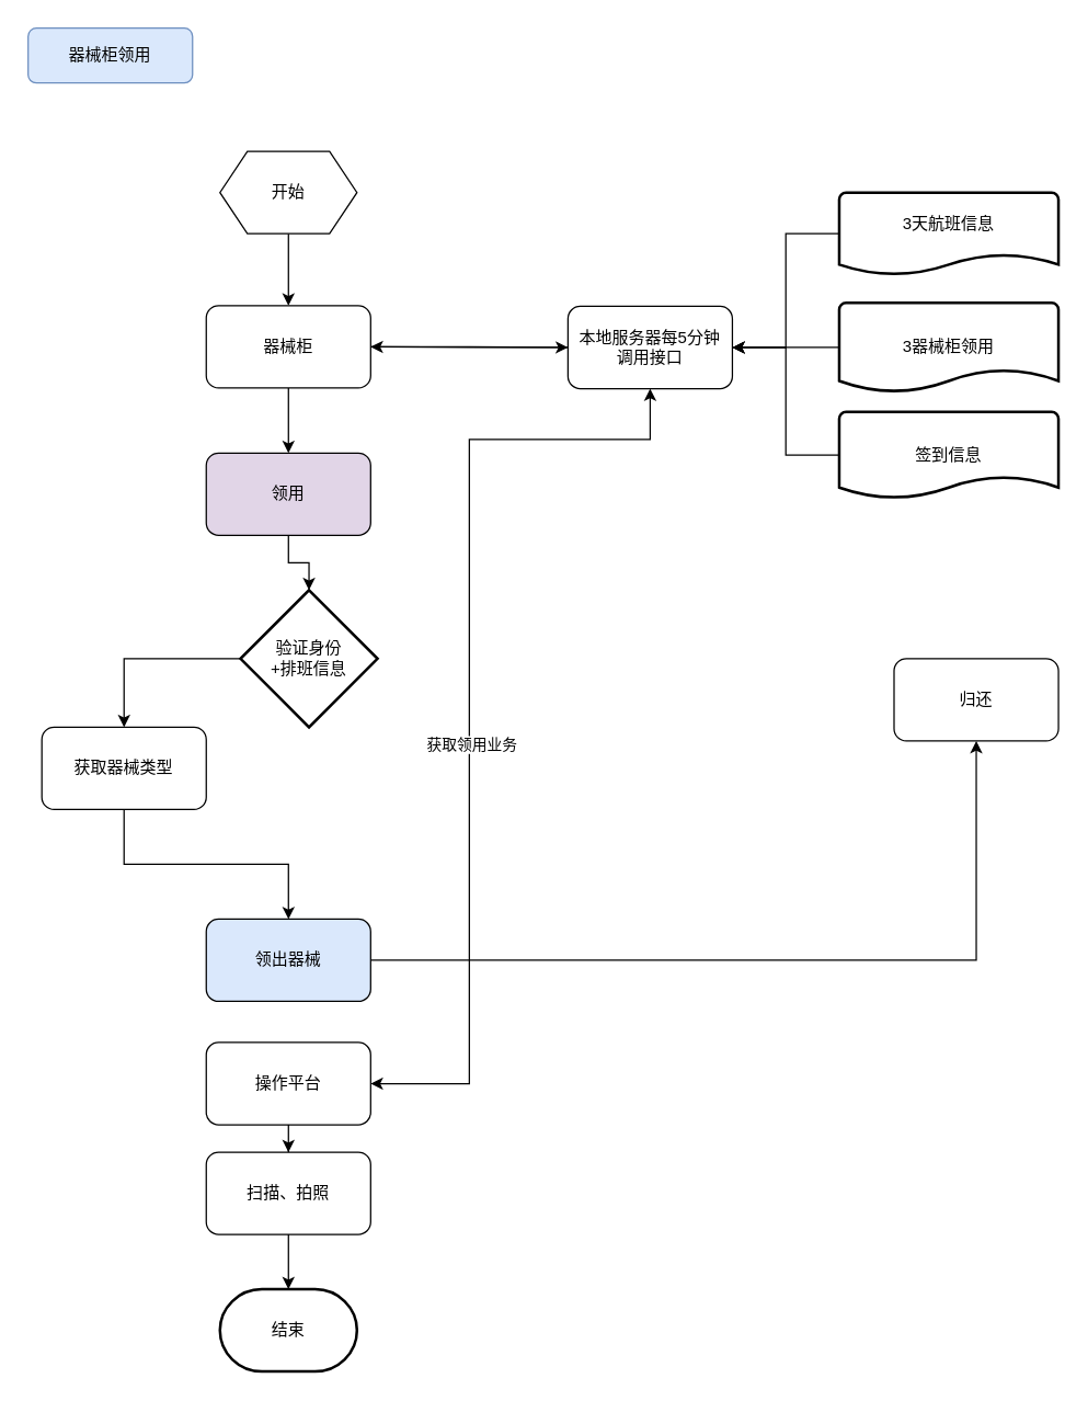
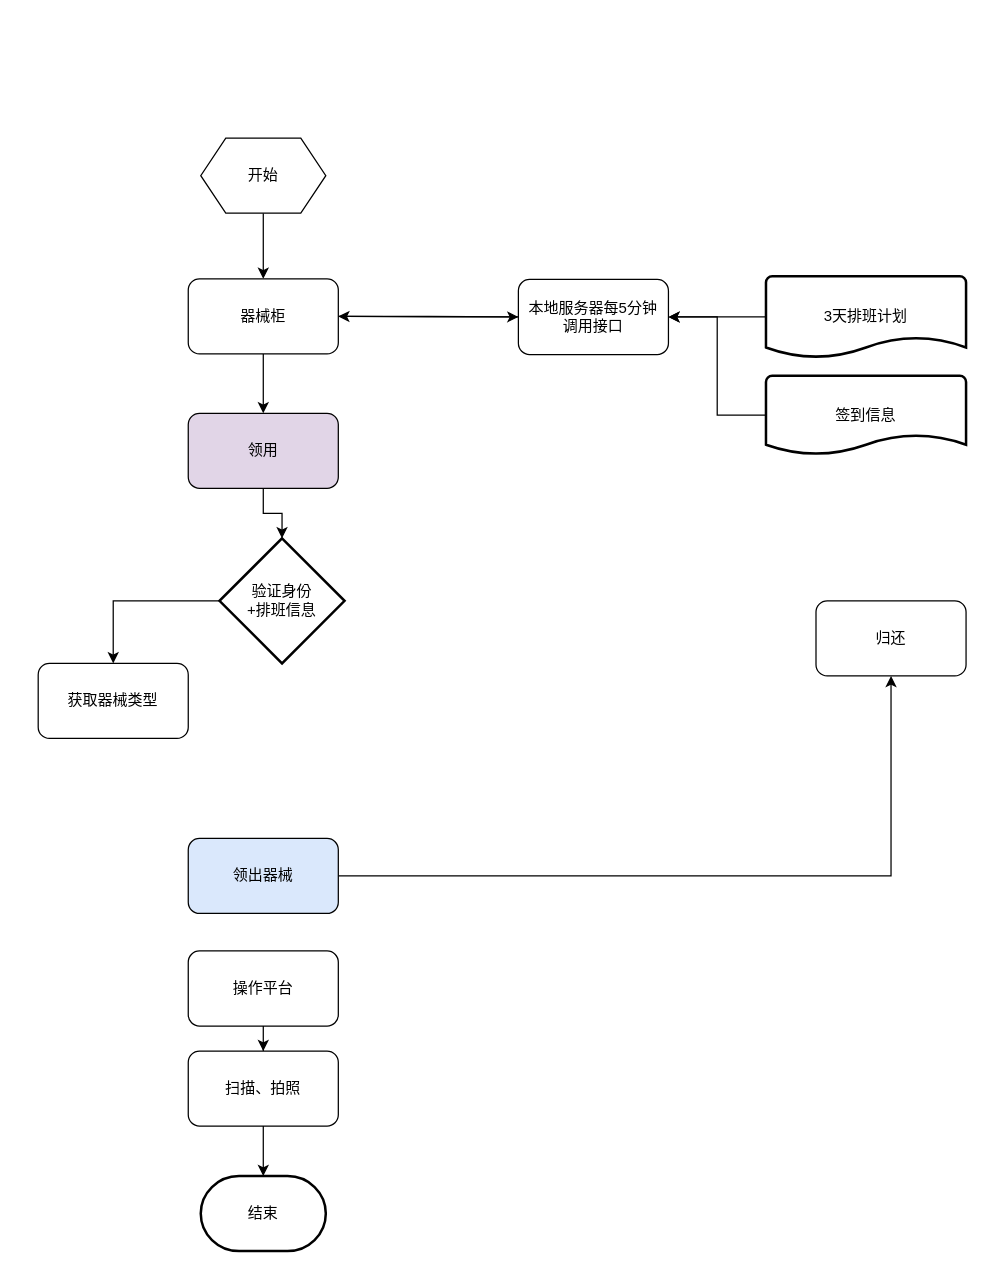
- <mxCell id="2" value="器械柜领用" style="rounded=1;whiteSpace=wrap;html=1;fontSize=12;glass=0;strokeWidth=1;shadow=0;fillColor=#dae8fc;strokeColor=#6c8ebf;" vertex="1" parent="1"><mxGeometry x="20" y="20" width="120" height="40" as="geometry" /></mxCell>
- <mxCell id="13" value="3天航班信息&#10;" style="strokeWidth=2;shape=mxgraph.flowchart.document2;size=0.25;align=center;whiteSpace=wrap;labelBackgroundColor=none;labelBorderColor=none;verticalAlign=middle;" vertex="1" parent="1"><mxGeometry x="612" y="140" width="160" height="60" as="geometry" /></mxCell>
- <mxCell id="12" style="edgeStyle=orthogonalEdgeStyle;rounded=0;orthogonalLoop=1;jettySize=auto;html=1;entryX=1;entryY=0.5;entryDx=0;entryDy=0;" edge="1" parent="1" source="13" target="11"><mxGeometry relative="1" as="geometry" /></mxCell>
- <mxCell id="15" value="3器械柜领用" style="strokeWidth=2;html=1;shape=mxgraph.flowchart.document2;whiteSpace=wrap;size=0.25;verticalAlign=middle;align=center;" vertex="1" parent="1"><mxGeometry x="612" y="220.5" width="160" height="65" as="geometry" /></mxCell>
+ <mxCell id="15" value="3天排班计划" style="strokeWidth=2;html=1;shape=mxgraph.flowchart.document2;whiteSpace=wrap;size=0.25;verticalAlign=middle;align=center;" vertex="1" parent="1"><mxGeometry x="612" y="220.5" width="160" height="65" as="geometry" /></mxCell>
- <mxCell id="9" style="edgeStyle=orthogonalEdgeStyle;rounded=0;orthogonalLoop=1;jettySize=auto;html=1;entryX=1;entryY=0.5;entryDx=0;entryDy=0;startArrow=classic;startFill=1;" edge="1" parent="1" source="11" target="31"><mxGeometry relative="1" as="geometry"><mxPoint x="290" y="790" as="targetPoint" /><Array as="points"><mxPoint x="474" y="320" /><mxPoint x="342" y="320" /><mxPoint x="342" y="790" /></Array></mxGeometry></mxCell>
- <mxCell id="10" value="获取领用业务" style="edgeLabel;html=1;align=center;verticalAlign=middle;resizable=0;points=[];" vertex="1" connectable="0" parent="9"><mxGeometry x="0.1" y="1" relative="1" as="geometry"><mxPoint as="offset" /></mxGeometry></mxCell>
- <mxCell id="24" style="edgeStyle=orthogonalEdgeStyle;rounded=0;orthogonalLoop=1;jettySize=auto;html=1;entryX=0.5;entryY=0;entryDx=0;entryDy=0;" edge="1" parent="1" source="25" target="27"><mxGeometry relative="1" as="geometry" /></mxCell>
